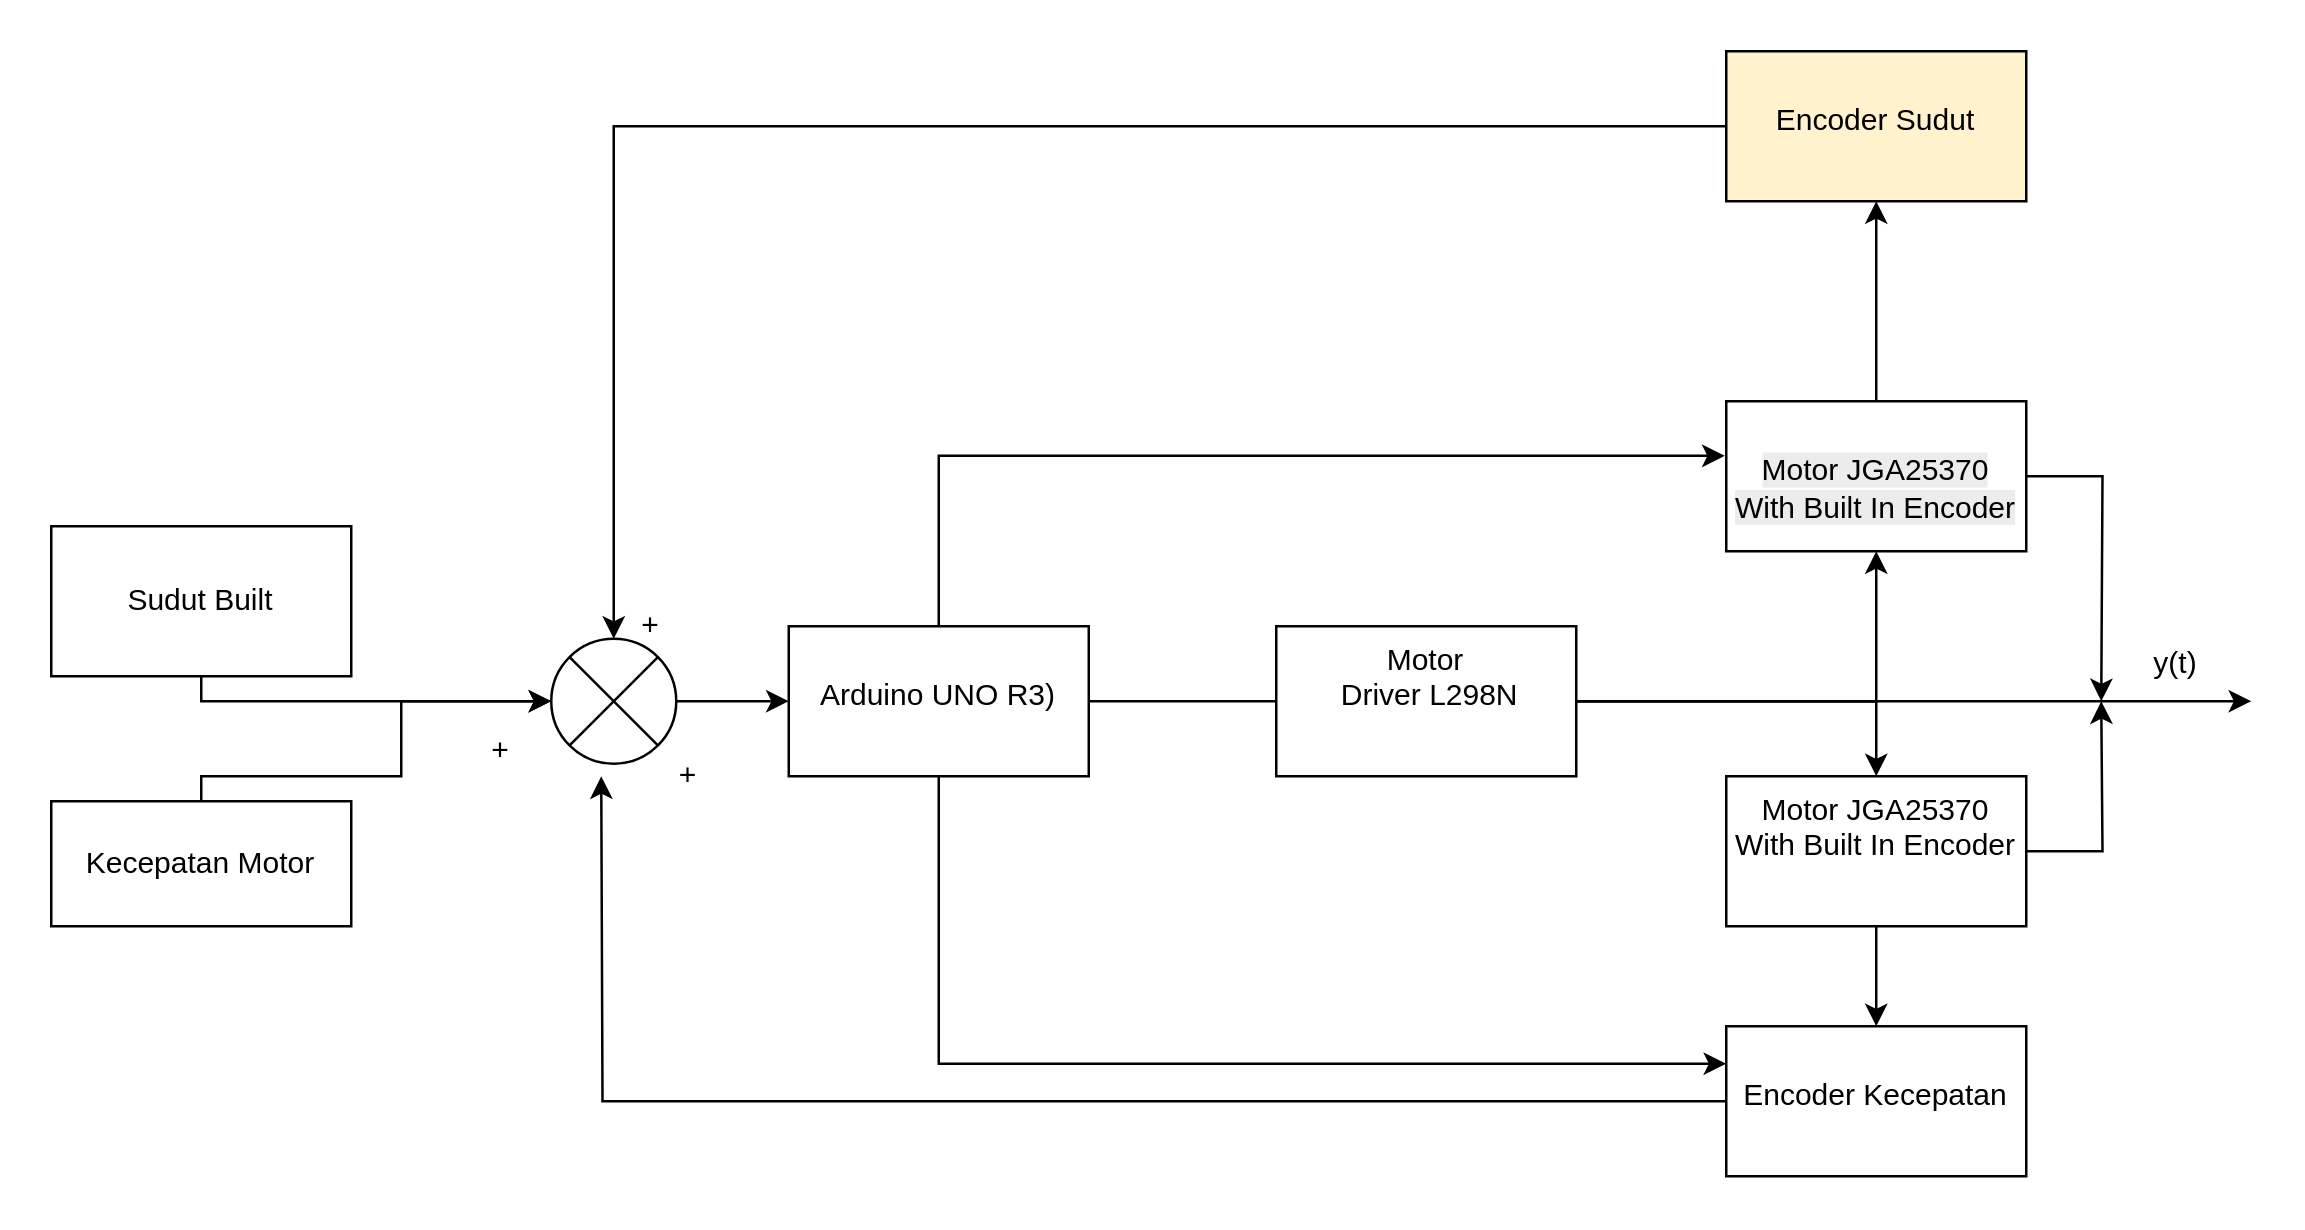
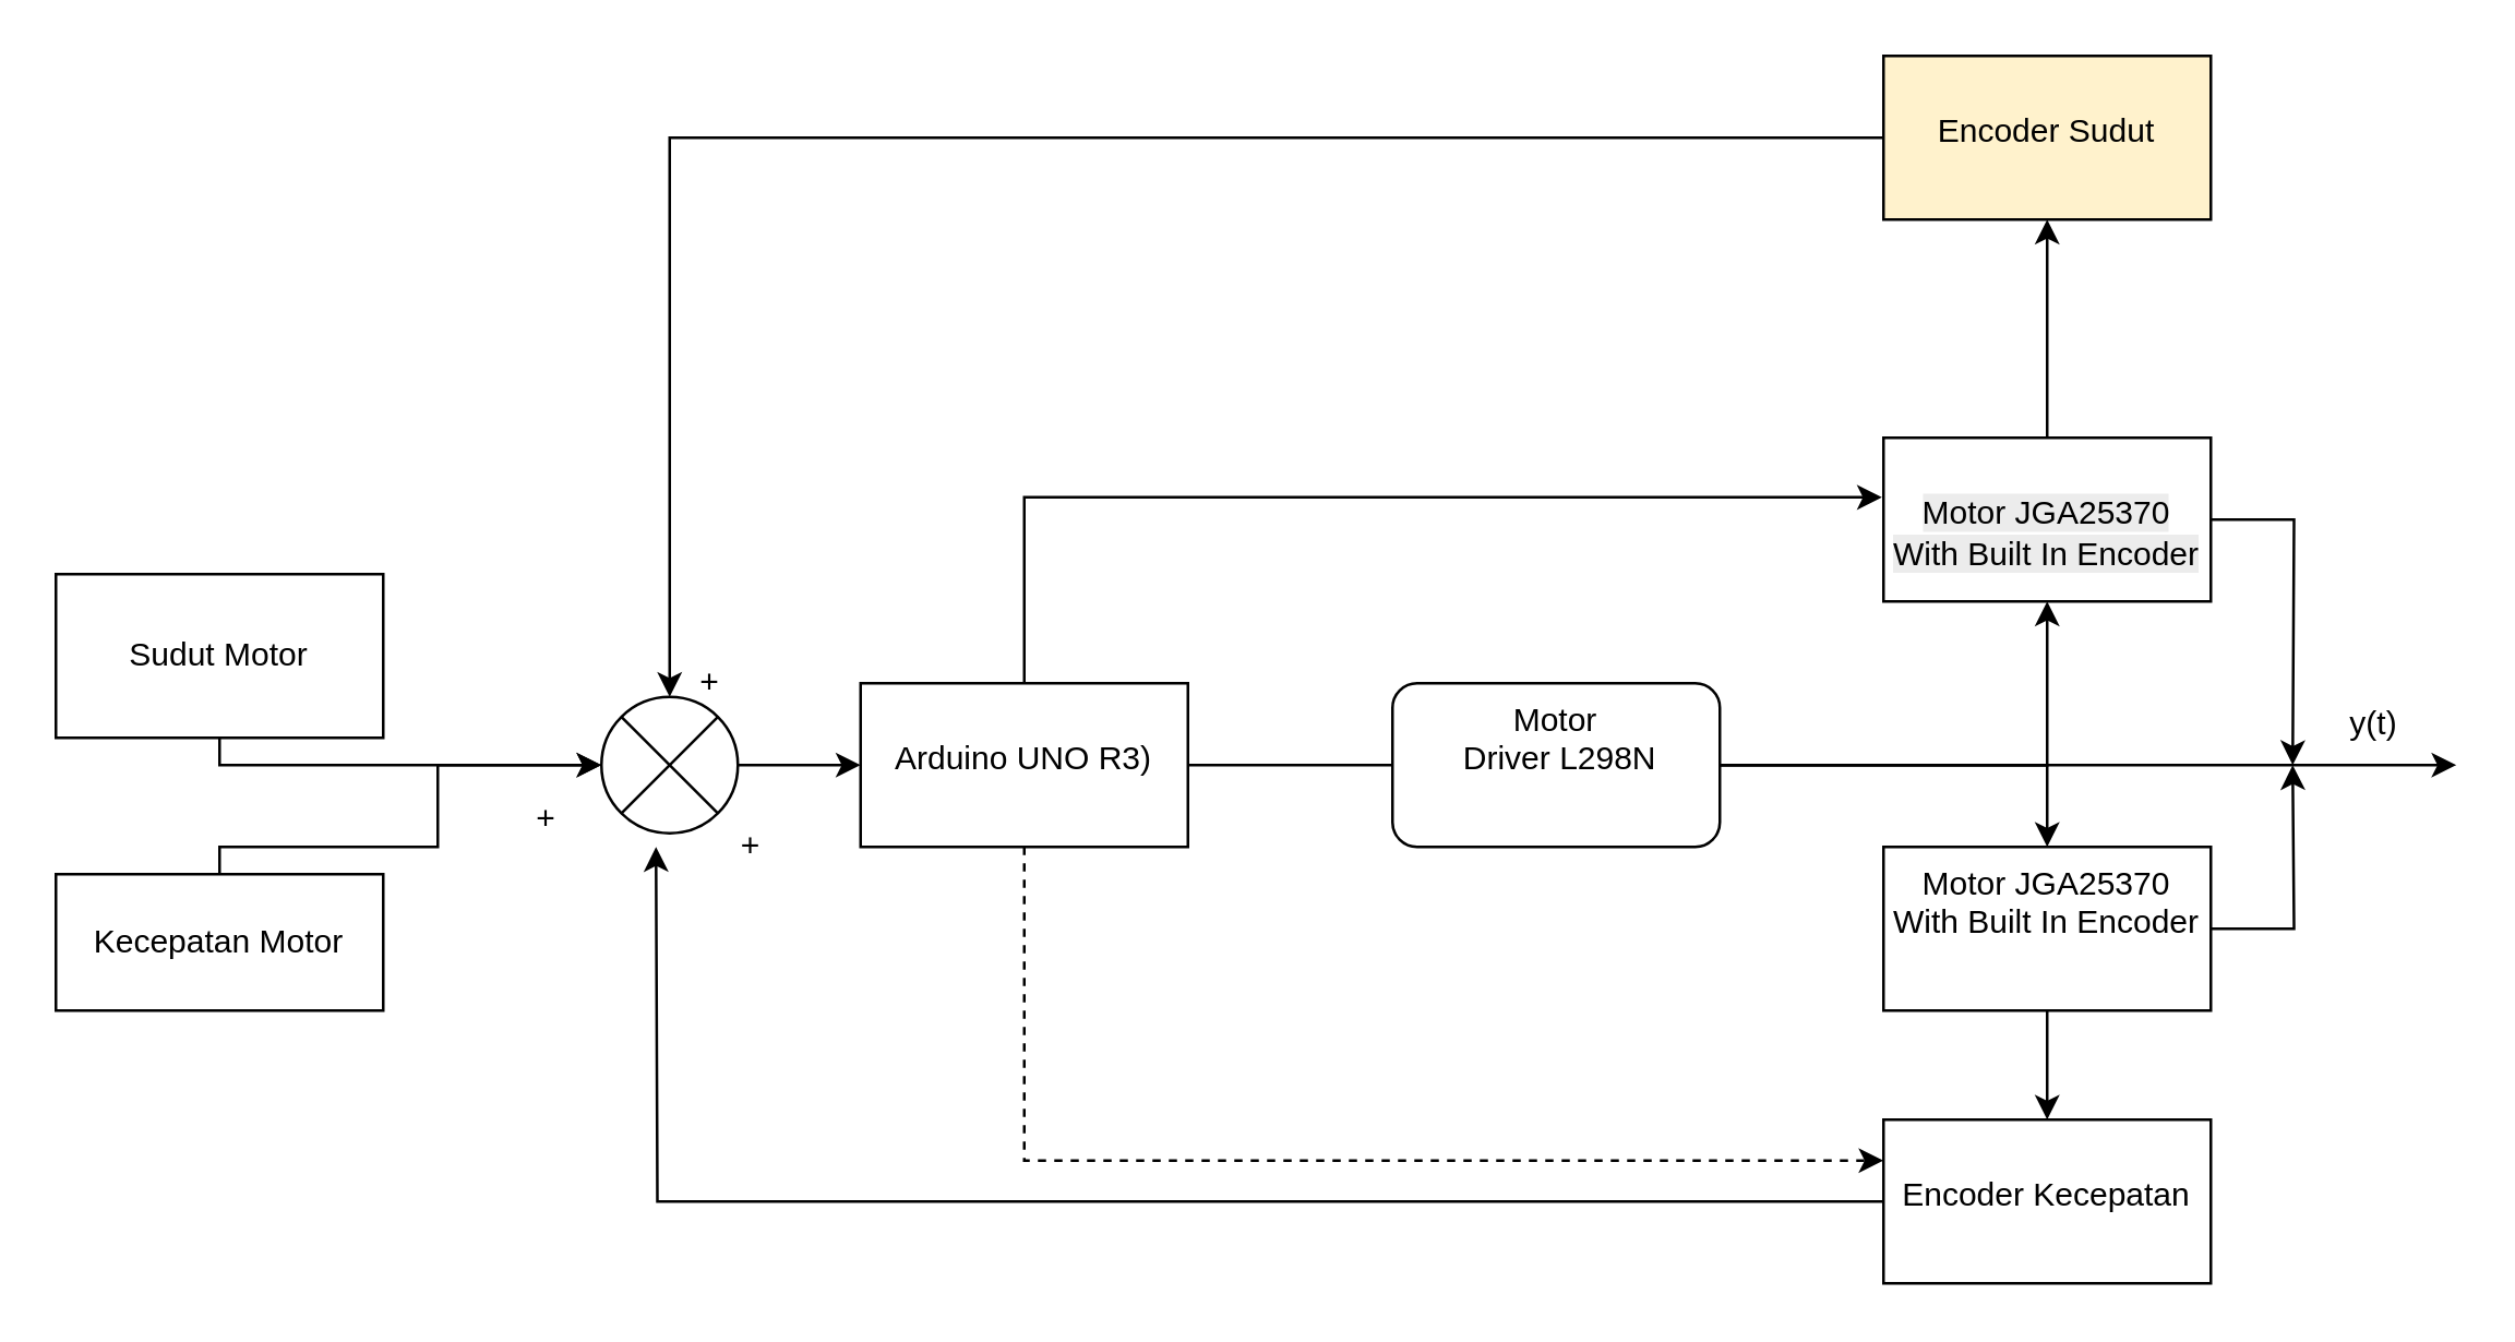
- <mxCell id="3" value="Sudut Built" style="rounded=0;whiteSpace=wrap;html=1;" parent="1" vertex="1"><mxGeometry x="20" y="210" width="120" height="60" as="geometry" /></mxCell>
+ <mxCell id="3" value="Sudut Motor" style="rounded=0;whiteSpace=wrap;html=1;" parent="1" vertex="1"><mxGeometry x="20" y="210" width="120" height="60" as="geometry" /></mxCell>
- <mxCell id="13" value="Motor&lt;div&gt;&amp;nbsp;Driver L298N&lt;/div&gt;" style="whiteSpace=wrap;html=1;verticalAlign=top;" parent="1" vertex="1"><mxGeometry x="510" y="250" width="120" height="60" as="geometry" /></mxCell>
+ <mxCell id="13" value="Motor&lt;div&gt;&amp;nbsp;Driver L298N&lt;/div&gt;" style="whiteSpace=wrap;html=1;verticalAlign=top;rounded=1;" parent="1" vertex="1"><mxGeometry x="510" y="250" width="120" height="60" as="geometry" /></mxCell>
- <mxCell id="8" style="edgeStyle=orthogonalEdgeStyle;rounded=0;orthogonalLoop=1;jettySize=auto;html=1;entryX=0;entryY=0.25;entryDx=0;entryDy=0;" parent="1" source="9" target="22" edge="1"><mxGeometry relative="1" as="geometry"><Array as="points"><mxPoint x="375" y="425" /></Array></mxGeometry></mxCell>
+ <mxCell id="8" style="edgeStyle=orthogonalEdgeStyle;rounded=0;orthogonalLoop=1;jettySize=auto;html=1;entryX=0;entryY=0.25;entryDx=0;entryDy=0;dashed=1;" parent="1" source="9" target="22" edge="1"><mxGeometry relative="1" as="geometry"><Array as="points"><mxPoint x="375" y="425" /></Array></mxGeometry></mxCell>
